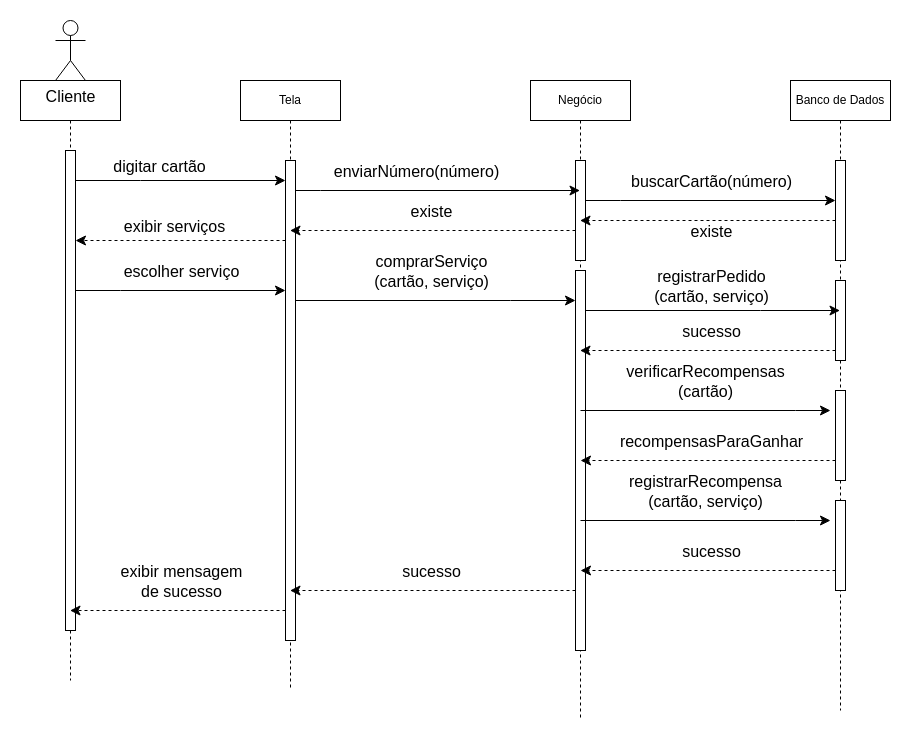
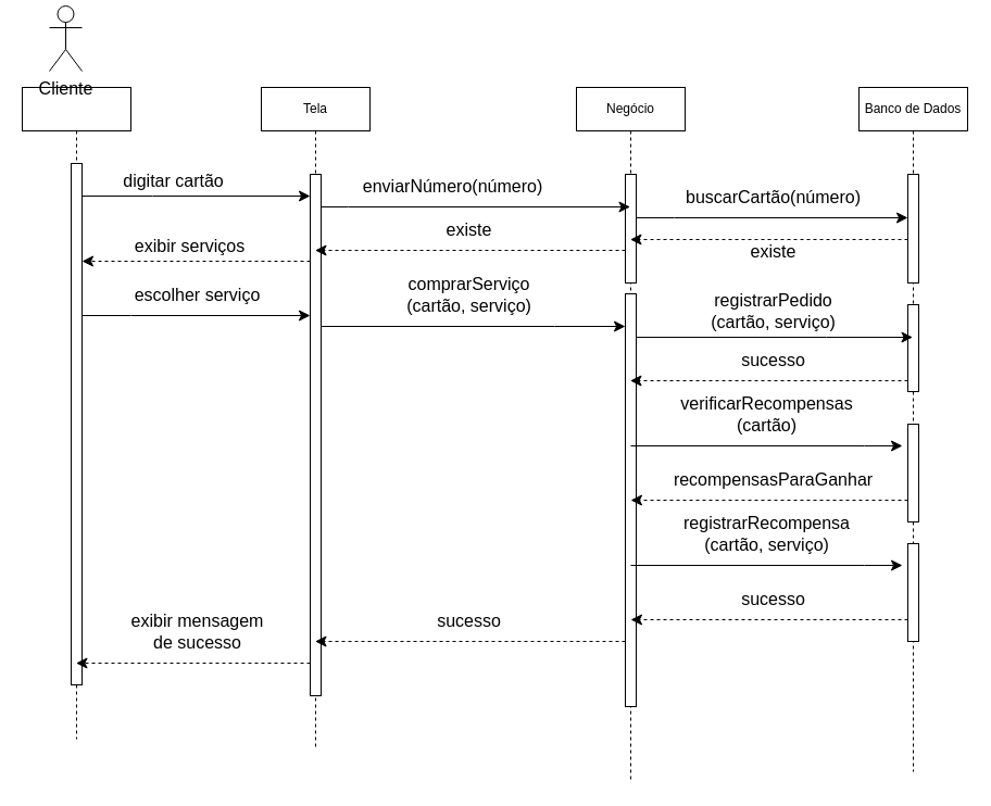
- <mxCell id="6" value="Cliente" style="shape=umlActor;verticalLabelPosition=bottom;verticalAlign=top;html=1;outlineConnect=0;fontSize=16;" parent="1" vertex="1"><mxGeometry x="55" y="20" width="30" height="60" as="geometry" /></mxCell>
+ <mxCell id="6" value="Cliente" style="shape=umlActor;verticalLabelPosition=bottom;verticalAlign=top;html=1;outlineConnect=0;fontSize=16;" parent="1" vertex="1"><mxGeometry x="45" y="5" width="30" height="60" as="geometry" /></mxCell>
